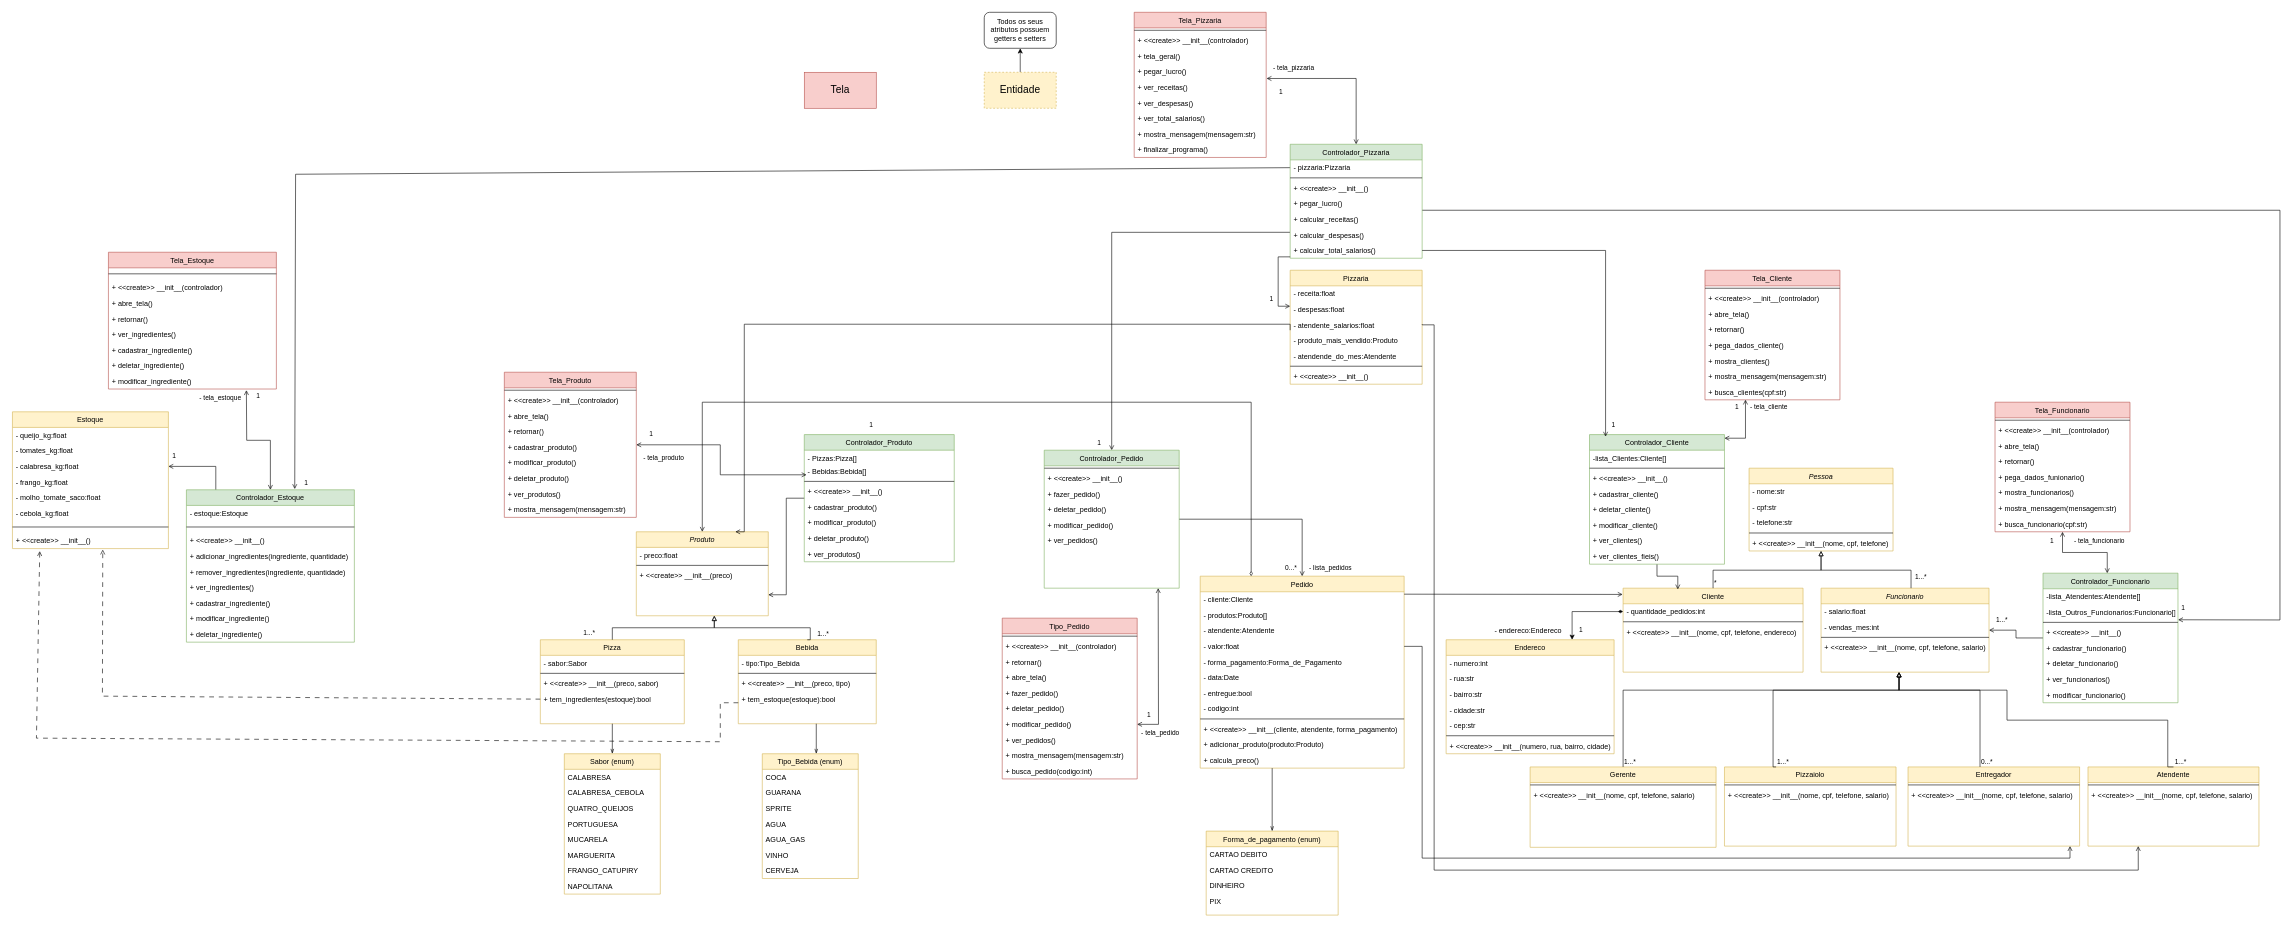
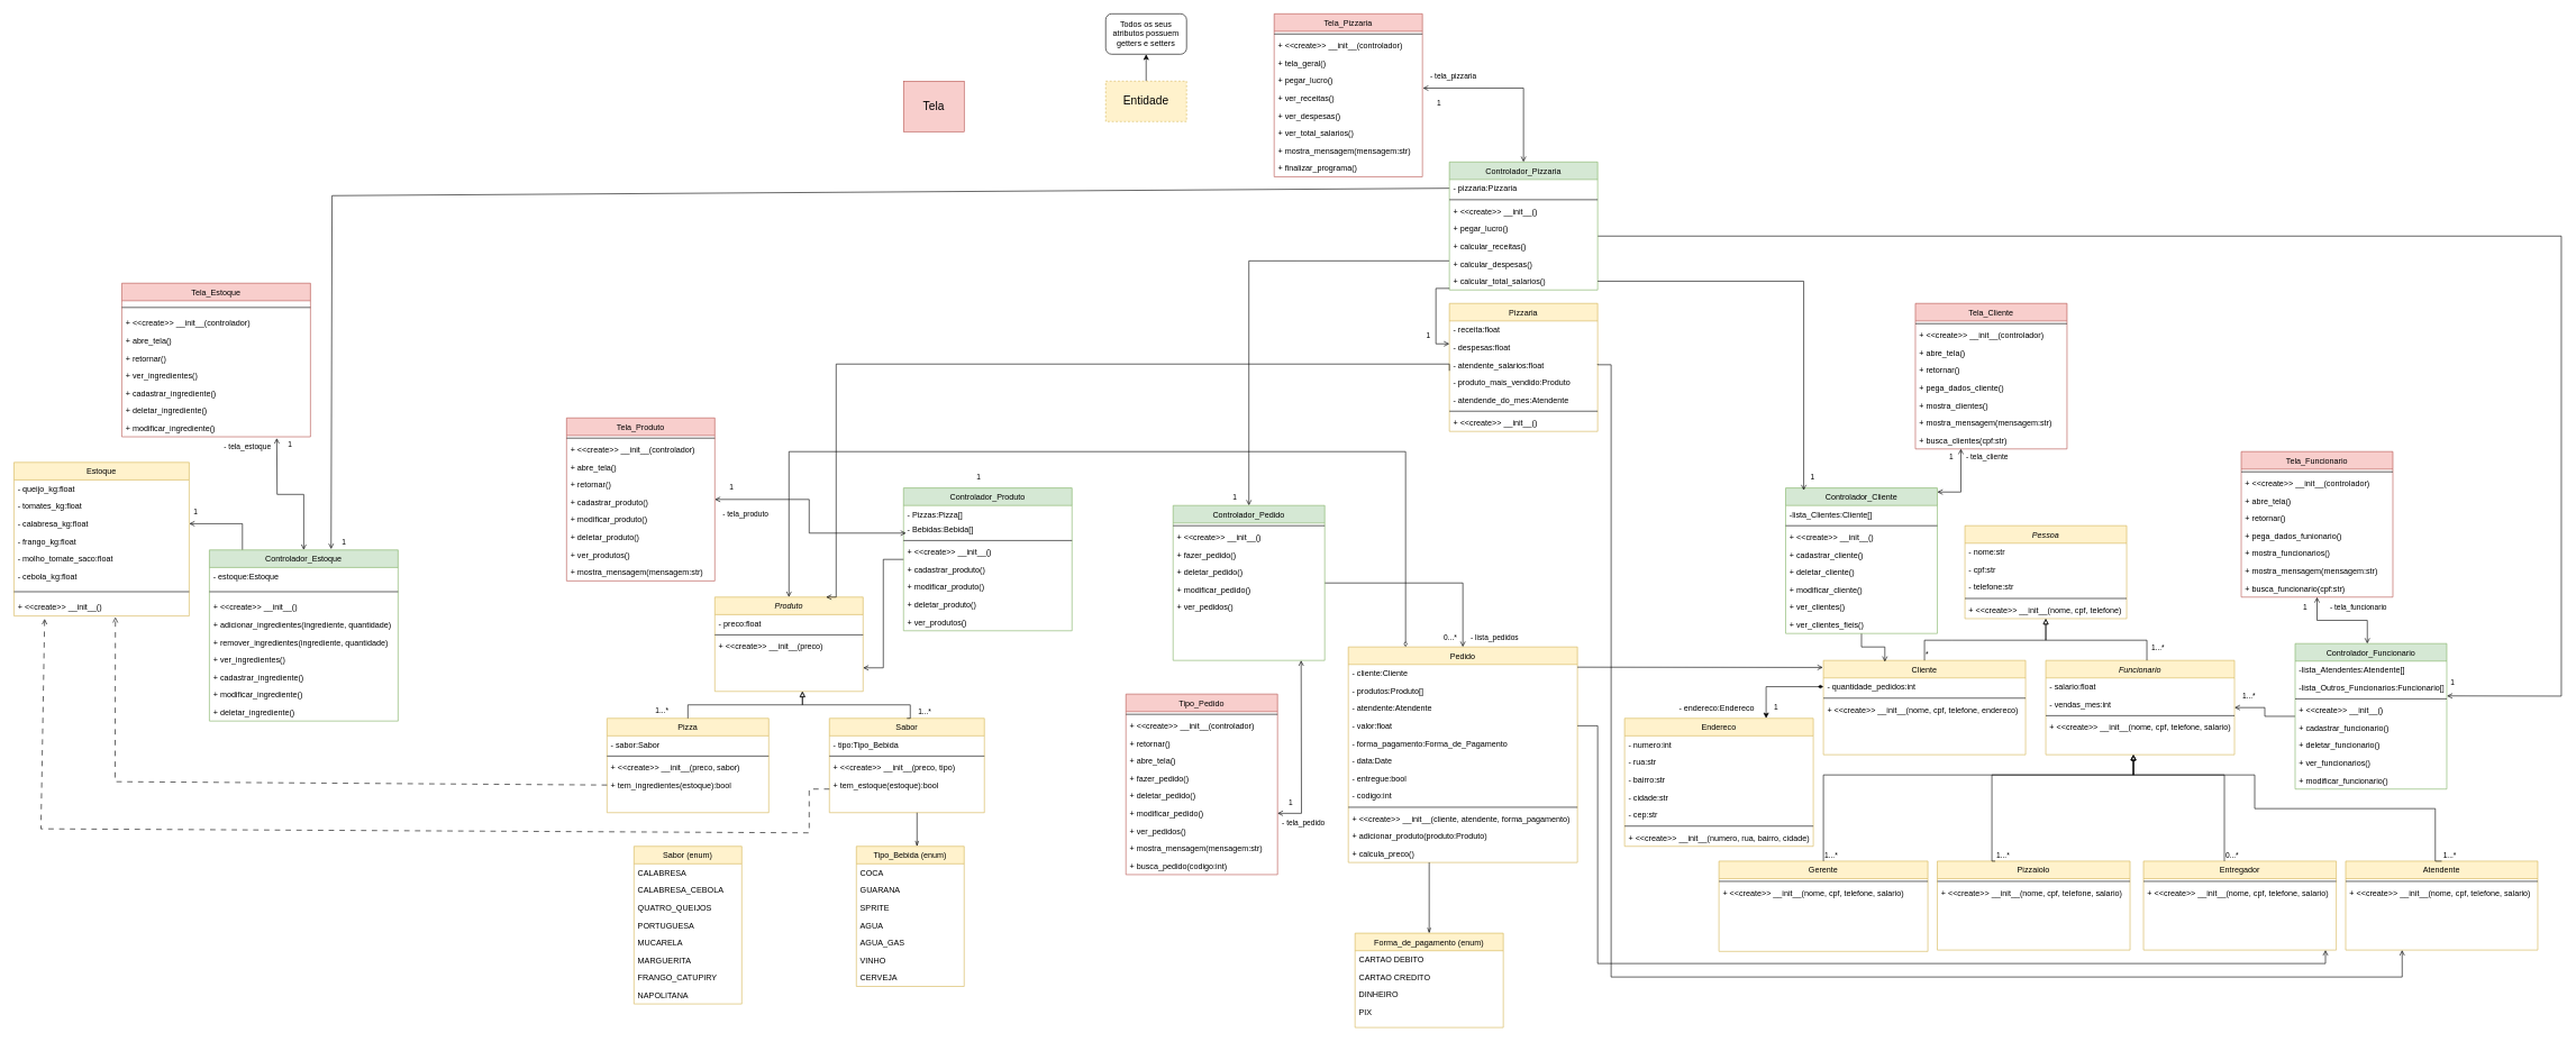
- <mxCell id="245" value="Tela" style="rounded=0;whiteSpace=wrap;html=1;fillColor=#f8cecc;strokeColor=#b85450;fontSize=17;" parent="1" vertex="1"><mxGeometry x="1340" y="120" width="120" height="60" as="geometry" /></mxCell>
+ <mxCell id="245" value="Tela" style="rounded=0;whiteSpace=wrap;html=1;fillColor=#f8cecc;strokeColor=#b85450;fontSize=17;" parent="1" vertex="1"><mxGeometry x="1340" y="120" width="90" height="75" as="geometry" /></mxCell>
- <mxCell id="39" value="Bebida" style="swimlane;fontStyle=0;align=center;verticalAlign=top;childLayout=stackLayout;horizontal=1;startSize=26;horizontalStack=0;resizeParent=1;resizeLast=0;collapsible=1;marginBottom=0;rounded=0;shadow=0;strokeWidth=1;fillColor=#fff2cc;strokeColor=#d6b656;" parent="1" vertex="1"><mxGeometry x="1230" y="1066" width="230" height="140" as="geometry"><mxRectangle x="550" y="140" width="160" height="26" as="alternateBounds" /></mxGeometry></mxCell>
+ <mxCell id="39" value="Sabor" style="swimlane;fontStyle=0;align=center;verticalAlign=top;childLayout=stackLayout;horizontal=1;startSize=26;horizontalStack=0;resizeParent=1;resizeLast=0;collapsible=1;marginBottom=0;rounded=0;shadow=0;strokeWidth=1;fillColor=#fff2cc;strokeColor=#d6b656;" parent="1" vertex="1"><mxGeometry x="1230" y="1066" width="230" height="140" as="geometry"><mxRectangle x="550" y="140" width="160" height="26" as="alternateBounds" /></mxGeometry></mxCell>
- <mxCell id="95" value="" style="endArrow=none;endFill=0;endSize=24;html=1;rounded=0;entryX=0.5;entryY=1;entryDx=0;entryDy=0;exitX=0.5;exitY=0;exitDx=0;exitDy=0;startArrow=openThin;startFill=0;" parent="1" source="44" target="34" edge="1"><mxGeometry width="160" relative="1" as="geometry"><mxPoint x="1000" y="1226" as="sourcePoint" /><mxPoint x="1160" y="1226" as="targetPoint" /></mxGeometry></mxCell>
